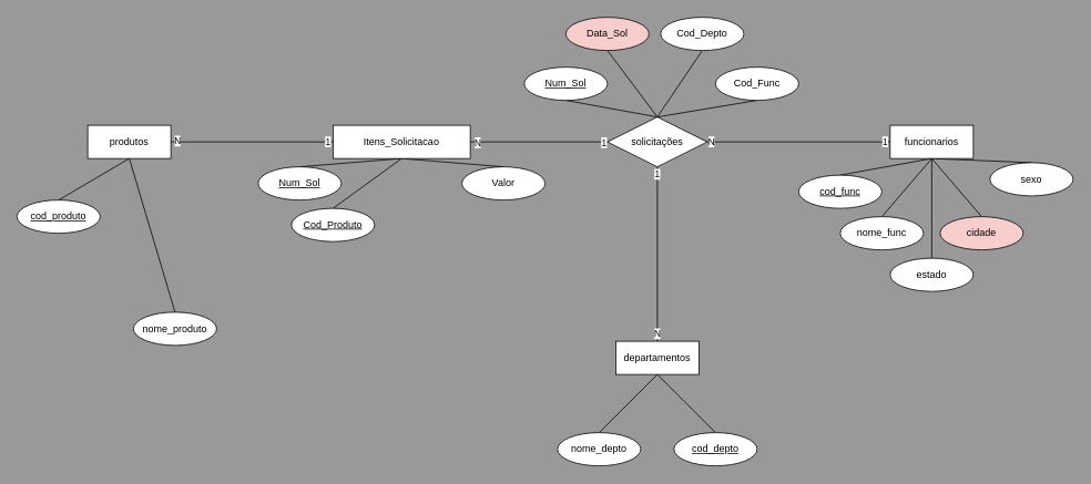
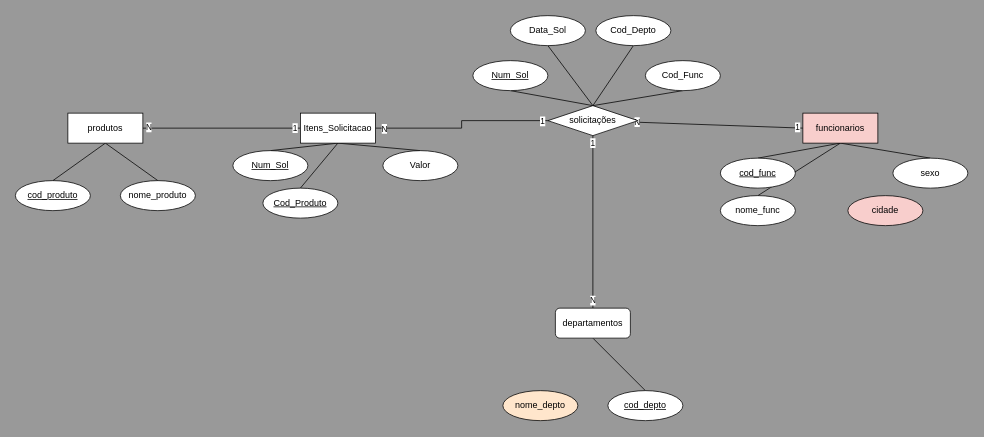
- <mxCell id="47" value="Data_Sol          " style="ellipse;whiteSpace=wrap;html=1;align=center;fillColor=#f8cecc;" vertex="1" parent="1"><mxGeometry x="680" y="20" width="100" height="40" as="geometry" /></mxCell>
+ <mxCell id="47" value="Data_Sol          " style="ellipse;whiteSpace=wrap;html=1;align=center;" vertex="1" parent="1"><mxGeometry x="680" y="20" width="100" height="40" as="geometry" /></mxCell>
- <mxCell id="35" value="produtos" style="whiteSpace=wrap;html=1;align=center;" vertex="1" parent="1"><mxGeometry x="105" y="150" width="100" height="40" as="geometry" /></mxCell>
+ <mxCell id="35" value="produtos" style="whiteSpace=wrap;html=1;align=center;" vertex="1" parent="1"><mxGeometry x="90" y="150" width="100" height="40" as="geometry" /></mxCell>
- <mxCell id="43" value="Itens_Solicitacao " style="whiteSpace=wrap;html=1;align=center;" vertex="1" parent="1"><mxGeometry x="400" y="150" width="165" height="40" as="geometry" /></mxCell>
+ <mxCell id="43" value="Itens_Solicitacao " style="whiteSpace=wrap;html=1;align=center;" vertex="1" parent="1"><mxGeometry x="400" y="150" width="100" height="40" as="geometry" /></mxCell>
- <mxCell id="12" value="solicitações" style="shape=rhombus;perimeter=rhombusPerimeter;whiteSpace=wrap;html=1;align=center;" vertex="1" parent="1"><mxGeometry x="730" y="140" width="120" height="60" as="geometry" /></mxCell>
+ <mxCell id="12" value="solicitações" style="shape=rhombus;perimeter=rhombusPerimeter;whiteSpace=wrap;html=1;align=center;" vertex="1" parent="1"><mxGeometry x="730" y="140" width="120" height="40" as="geometry" /></mxCell>
- <mxCell id="18" value="funcionarios" style="whiteSpace=wrap;html=1;align=center;" vertex="1" parent="1"><mxGeometry x="1070" y="150" width="100" height="40" as="geometry" /></mxCell>
+ <mxCell id="18" value="funcionarios" style="whiteSpace=wrap;html=1;align=center;fillColor=#f8cecc;" vertex="1" parent="1"><mxGeometry x="1070" y="150" width="100" height="40" as="geometry" /></mxCell>
- <mxCell id="26" value="sexo" style="ellipse;whiteSpace=wrap;html=1;align=center;" vertex="1" parent="1"><mxGeometry x="1190" y="195" width="100" height="40" as="geometry" /></mxCell>
+ <mxCell id="26" value="sexo" style="ellipse;whiteSpace=wrap;html=1;align=center;" vertex="1" parent="1"><mxGeometry x="1190" y="210" width="100" height="40" as="geometry" /></mxCell>
- <mxCell id="50" value="Valor             " style="ellipse;whiteSpace=wrap;html=1;align=center;" vertex="1" parent="1"><mxGeometry x="555" y="200" width="100" height="40" as="geometry" /></mxCell>
+ <mxCell id="50" value="Valor             " style="ellipse;whiteSpace=wrap;html=1;align=center;" vertex="1" parent="1"><mxGeometry x="510" y="200" width="100" height="40" as="geometry" /></mxCell>
- <mxCell id="15" style="rounded=0;orthogonalLoop=1;jettySize=auto;html=1;exitX=0.5;exitY=1;exitDx=0;exitDy=0;entryX=0.5;entryY=0;entryDx=0;entryDy=0;endArrow=none;endFill=0;" edge="1" parent="1" source="18" target="27"><mxGeometry relative="1" as="geometry" /></mxCell>
- <mxCell id="13" style="edgeStyle=orthogonalEdgeStyle;rounded=0;orthogonalLoop=1;jettySize=auto;html=1;entryX=0.5;entryY=0;entryDx=0;entryDy=0;endArrow=none;endFill=0;" edge="1" parent="1" source="18" target="28"><mxGeometry relative="1" as="geometry"><mxPoint x="1120" y="300" as="targetPoint" /></mxGeometry></mxCell>
- <mxCell id="25" value="nome_func" style="ellipse;whiteSpace=wrap;html=1;align=center;" vertex="1" parent="1"><mxGeometry x="1010" y="260" width="100" height="40" as="geometry" /></mxCell>
+ <mxCell id="25" value="nome_func" style="ellipse;whiteSpace=wrap;html=1;align=center;" vertex="1" parent="1"><mxGeometry x="960" y="260" width="100" height="40" as="geometry" /></mxCell>
- <mxCell id="28" value="estado" style="ellipse;whiteSpace=wrap;html=1;align=center;" vertex="1" parent="1"><mxGeometry x="1070" y="310" width="100" height="40" as="geometry" /></mxCell>
- <mxCell id="39" value="nome_produto" style="ellipse;whiteSpace=wrap;html=1;align=center;" vertex="1" parent="1"><mxGeometry x="160" y="375" width="100" height="40" as="geometry" /></mxCell>
+ <mxCell id="39" value="nome_produto" style="ellipse;whiteSpace=wrap;html=1;align=center;" vertex="1" parent="1"><mxGeometry x="160" y="240" width="100" height="40" as="geometry" /></mxCell>
- <mxCell id="24" value="departamentos" style="whiteSpace=wrap;html=1;align=center;" vertex="1" parent="1"><mxGeometry x="740" y="410" width="100" height="40" as="geometry" /></mxCell>
+ <mxCell id="24" value="departamentos" style="whiteSpace=wrap;html=1;align=center;rounded=1;" vertex="1" parent="1"><mxGeometry x="740" y="410" width="100" height="40" as="geometry" /></mxCell>
- <mxCell id="22" style="rounded=0;orthogonalLoop=1;jettySize=auto;html=1;exitX=0.5;exitY=1;exitDx=0;exitDy=0;entryX=0.5;entryY=0;entryDx=0;entryDy=0;endArrow=none;endFill=0;" edge="1" parent="1" source="24" target="37"><mxGeometry relative="1" as="geometry" /></mxCell>
- <mxCell id="37" value="nome_depto" style="ellipse;whiteSpace=wrap;html=1;align=center;" vertex="1" parent="1"><mxGeometry x="670" y="520" width="100" height="40" as="geometry" /></mxCell>
+ <mxCell id="37" value="nome_depto" style="ellipse;whiteSpace=wrap;html=1;align=center;fillColor=#ffe6cc;" vertex="1" parent="1"><mxGeometry x="670" y="520" width="100" height="40" as="geometry" /></mxCell>
